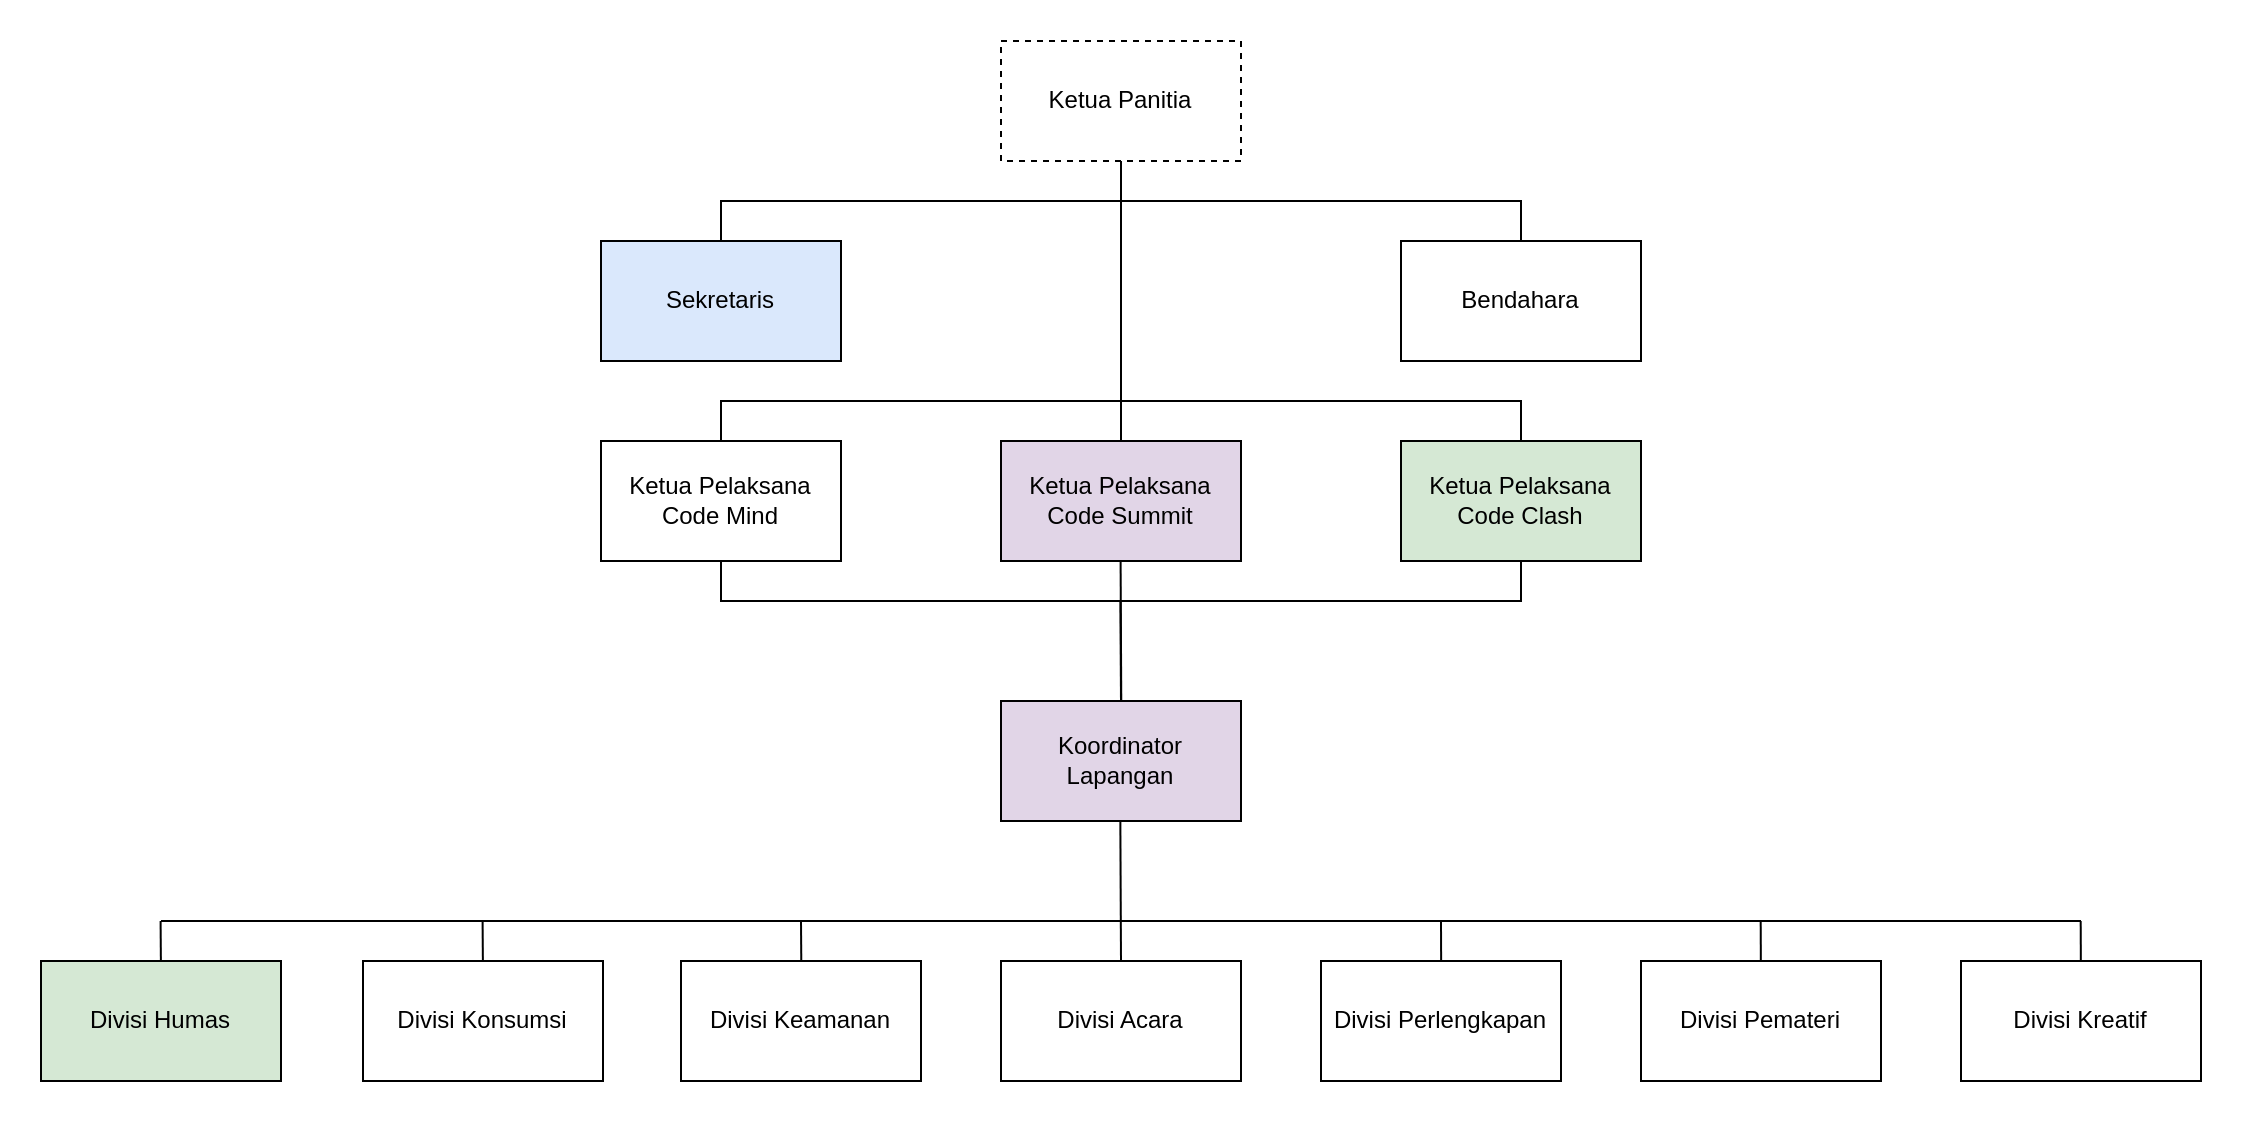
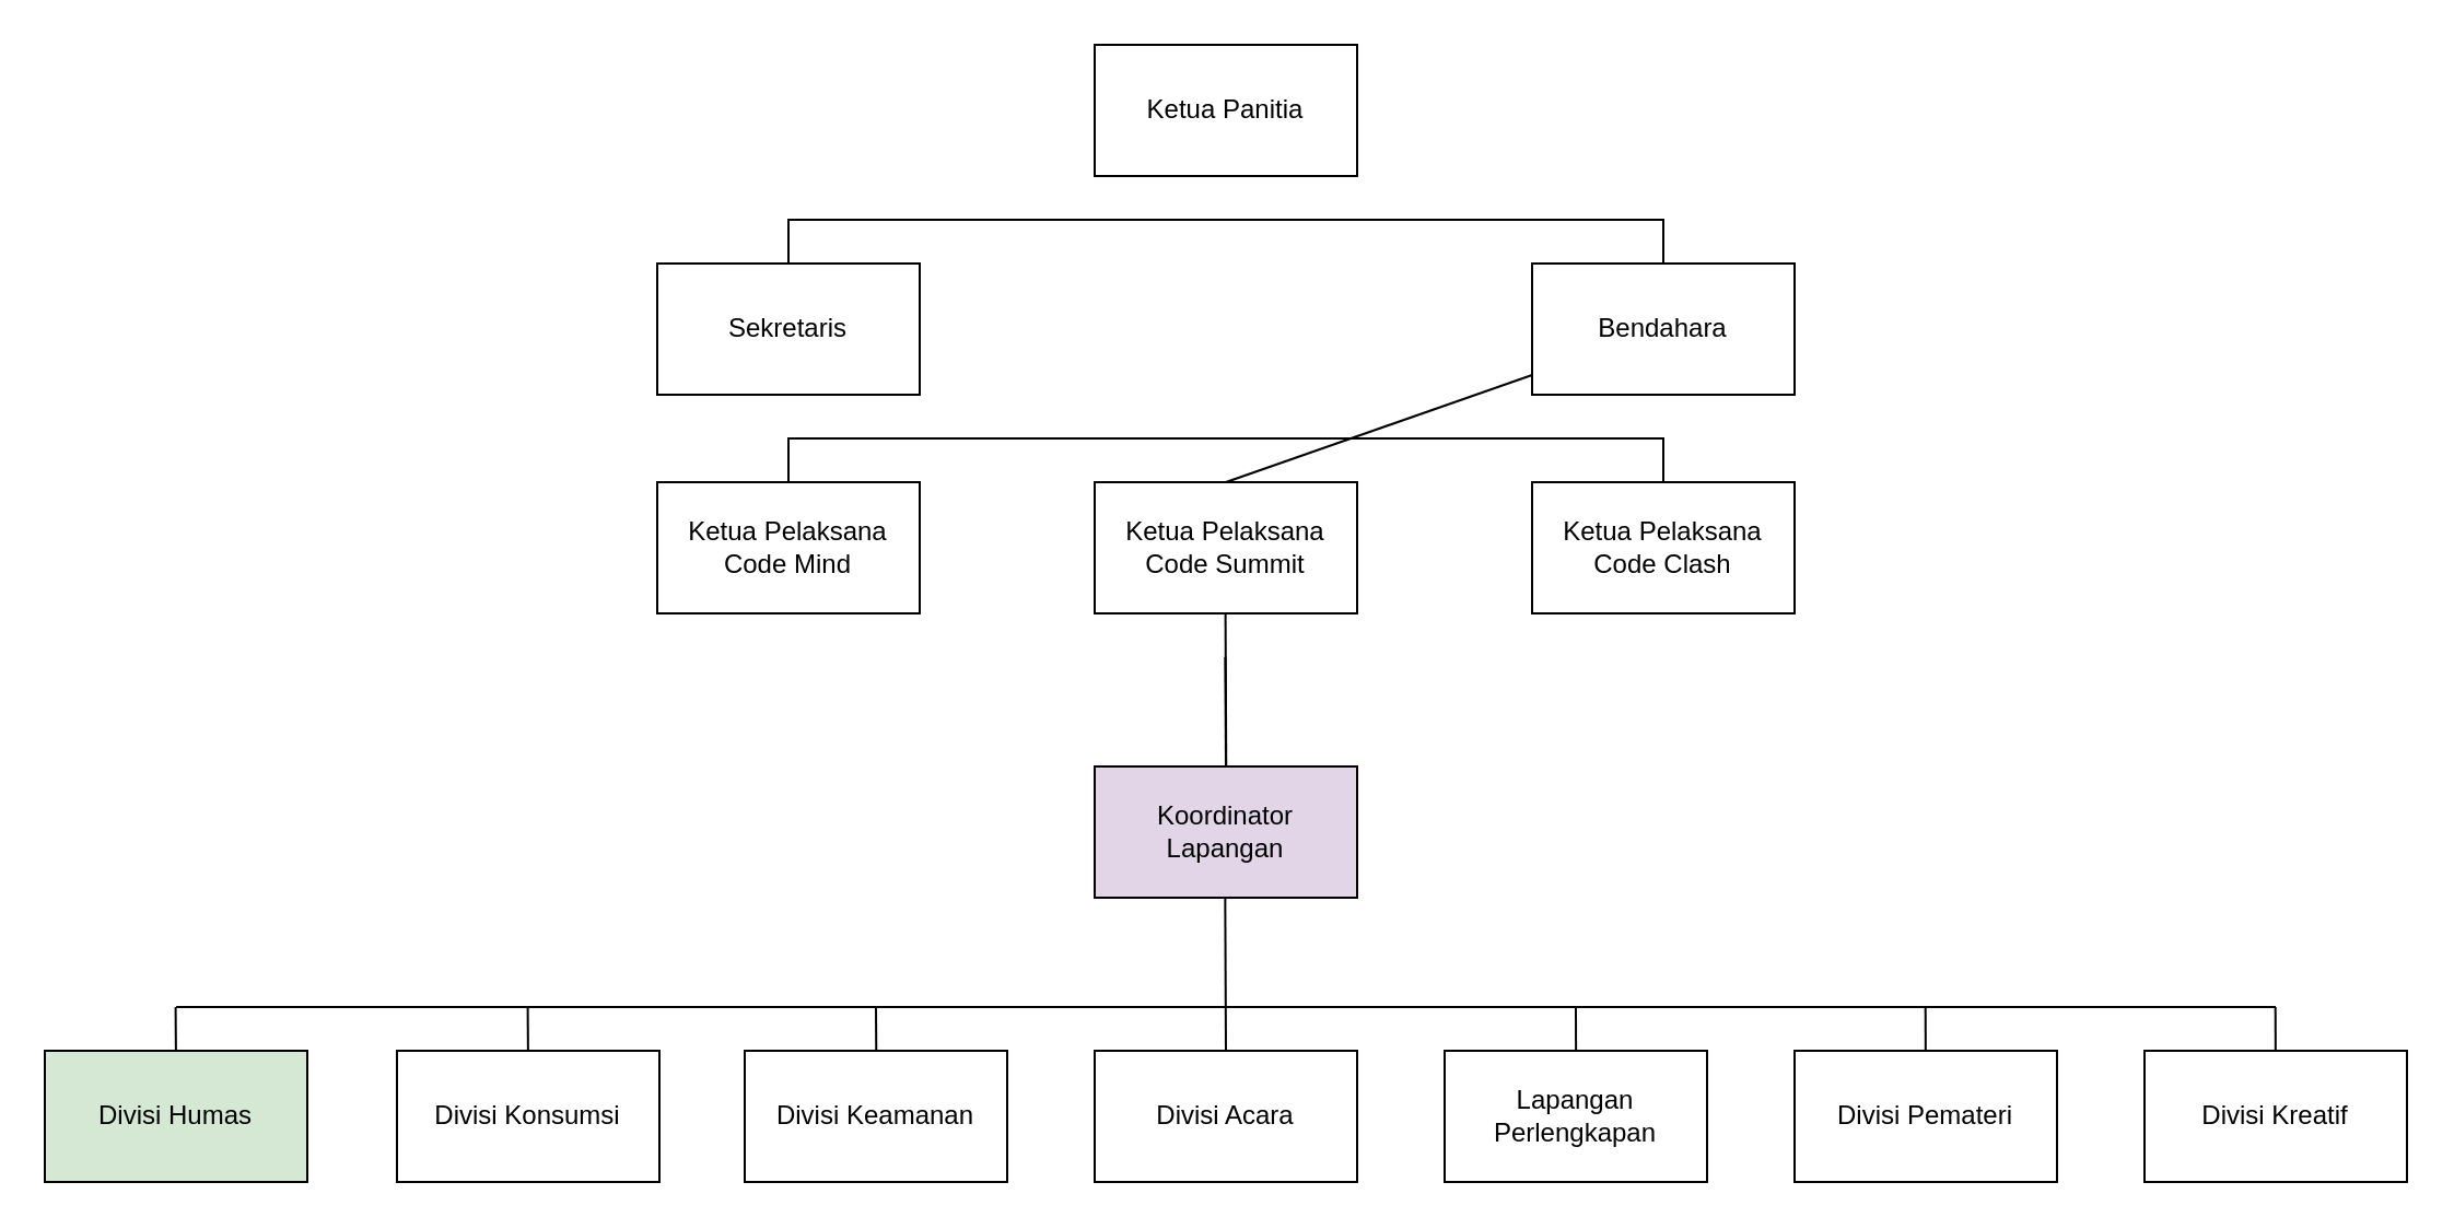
- <mxCell id="2" value="Ketua Panitia" style="rounded=0;whiteSpace=wrap;html=1;dashed=1;" vertex="1" parent="1"><mxGeometry x="500" y="20" width="120" height="60" as="geometry" /></mxCell>
+ <mxCell id="2" value="Ketua Panitia" style="rounded=0;whiteSpace=wrap;html=1;" vertex="1" parent="1"><mxGeometry x="500" y="20" width="120" height="60" as="geometry" /></mxCell>
- <mxCell id="4" value="Sekretaris" style="rounded=0;whiteSpace=wrap;html=1;fillColor=#dae8fc;" vertex="1" parent="1"><mxGeometry x="300" y="120" width="120" height="60" as="geometry" /></mxCell>
+ <mxCell id="4" value="Sekretaris" style="rounded=0;whiteSpace=wrap;html=1;" vertex="1" parent="1"><mxGeometry x="300" y="120" width="120" height="60" as="geometry" /></mxCell>
- <mxCell id="16" value="" style="endArrow=none;html=1;rounded=0;exitX=0.5;exitY=0;exitDx=0;exitDy=0;entryX=0.5;entryY=1;entryDx=0;entryDy=0;" edge="1" parent="1" source="3" target="2"><mxGeometry width="50" height="50" relative="1" as="geometry"><mxPoint x="510" y="130" as="sourcePoint" /><mxPoint x="560" y="80" as="targetPoint" /></mxGeometry></mxCell>
+ <mxCell id="16" value="" style="endArrow=none;html=1;rounded=0;exitX=0.5;exitY=0;exitDx=0;exitDy=0;" edge="1" parent="1" source="3" target="5"><mxGeometry width="50" height="50" relative="1" as="geometry"><mxPoint x="510" y="130" as="sourcePoint" /><mxPoint x="560" y="80" as="targetPoint" /></mxGeometry></mxCell>
- <mxCell id="3" value="Ketua Pelaksana&lt;div&gt;Code Summit&lt;/div&gt;" style="rounded=0;whiteSpace=wrap;html=1;fillColor=#e1d5e7;" vertex="1" parent="1"><mxGeometry x="500" y="220" width="120" height="60" as="geometry" /></mxCell>
+ <mxCell id="3" value="Ketua Pelaksana&lt;div&gt;Code Summit&lt;/div&gt;" style="rounded=0;whiteSpace=wrap;html=1;" vertex="1" parent="1"><mxGeometry x="500" y="220" width="120" height="60" as="geometry" /></mxCell>
- <mxCell id="7" value="Ketua Pelaksana&lt;div&gt;Code Clash&lt;/div&gt;" style="rounded=0;whiteSpace=wrap;html=1;fillColor=#d5e8d4;" vertex="1" parent="1"><mxGeometry x="700" y="220" width="120" height="60" as="geometry" /></mxCell>
+ <mxCell id="7" value="Ketua Pelaksana&lt;div&gt;Code Clash&lt;/div&gt;" style="rounded=0;whiteSpace=wrap;html=1;" vertex="1" parent="1"><mxGeometry x="700" y="220" width="120" height="60" as="geometry" /></mxCell>
- <mxCell id="19" value="" style="endArrow=none;html=1;rounded=0;exitX=0.5;exitY=1;exitDx=0;exitDy=0;entryX=0.5;entryY=1;entryDx=0;entryDy=0;" edge="1" parent="1" source="7" target="6"><mxGeometry width="50" height="50" relative="1" as="geometry"><mxPoint x="760" y="320" as="sourcePoint" /><mxPoint x="360" y="320" as="targetPoint" /><Array as="points"><mxPoint x="760" y="300" /><mxPoint x="360" y="300" /></Array></mxGeometry></mxCell>
- <mxCell id="11" value="Divisi Perlengkapan" style="rounded=0;whiteSpace=wrap;html=1;" vertex="1" parent="1"><mxGeometry x="660" y="480" width="120" height="60" as="geometry" /></mxCell>
+ <mxCell id="11" value="Lapangan Perlengkapan" style="rounded=0;whiteSpace=wrap;html=1;" vertex="1" parent="1"><mxGeometry x="660" y="480" width="120" height="60" as="geometry" /></mxCell>
